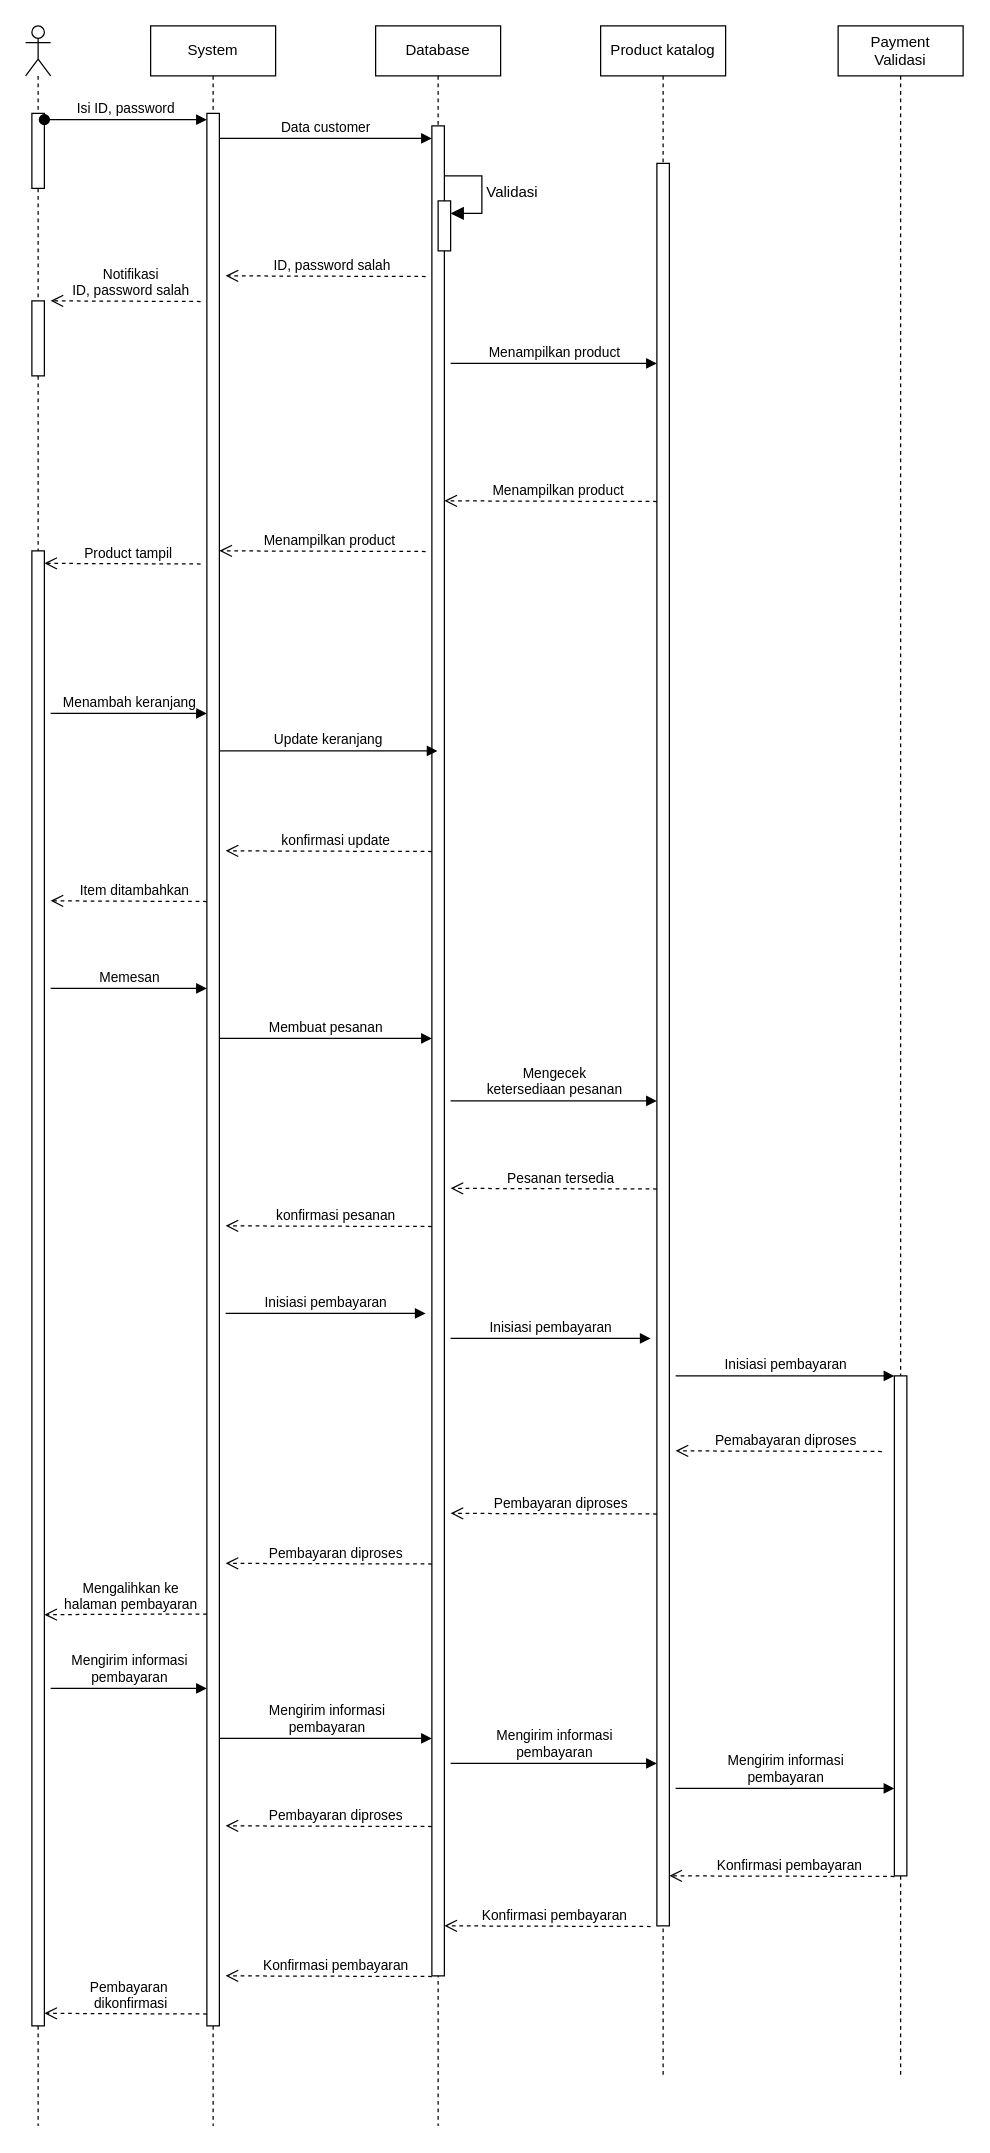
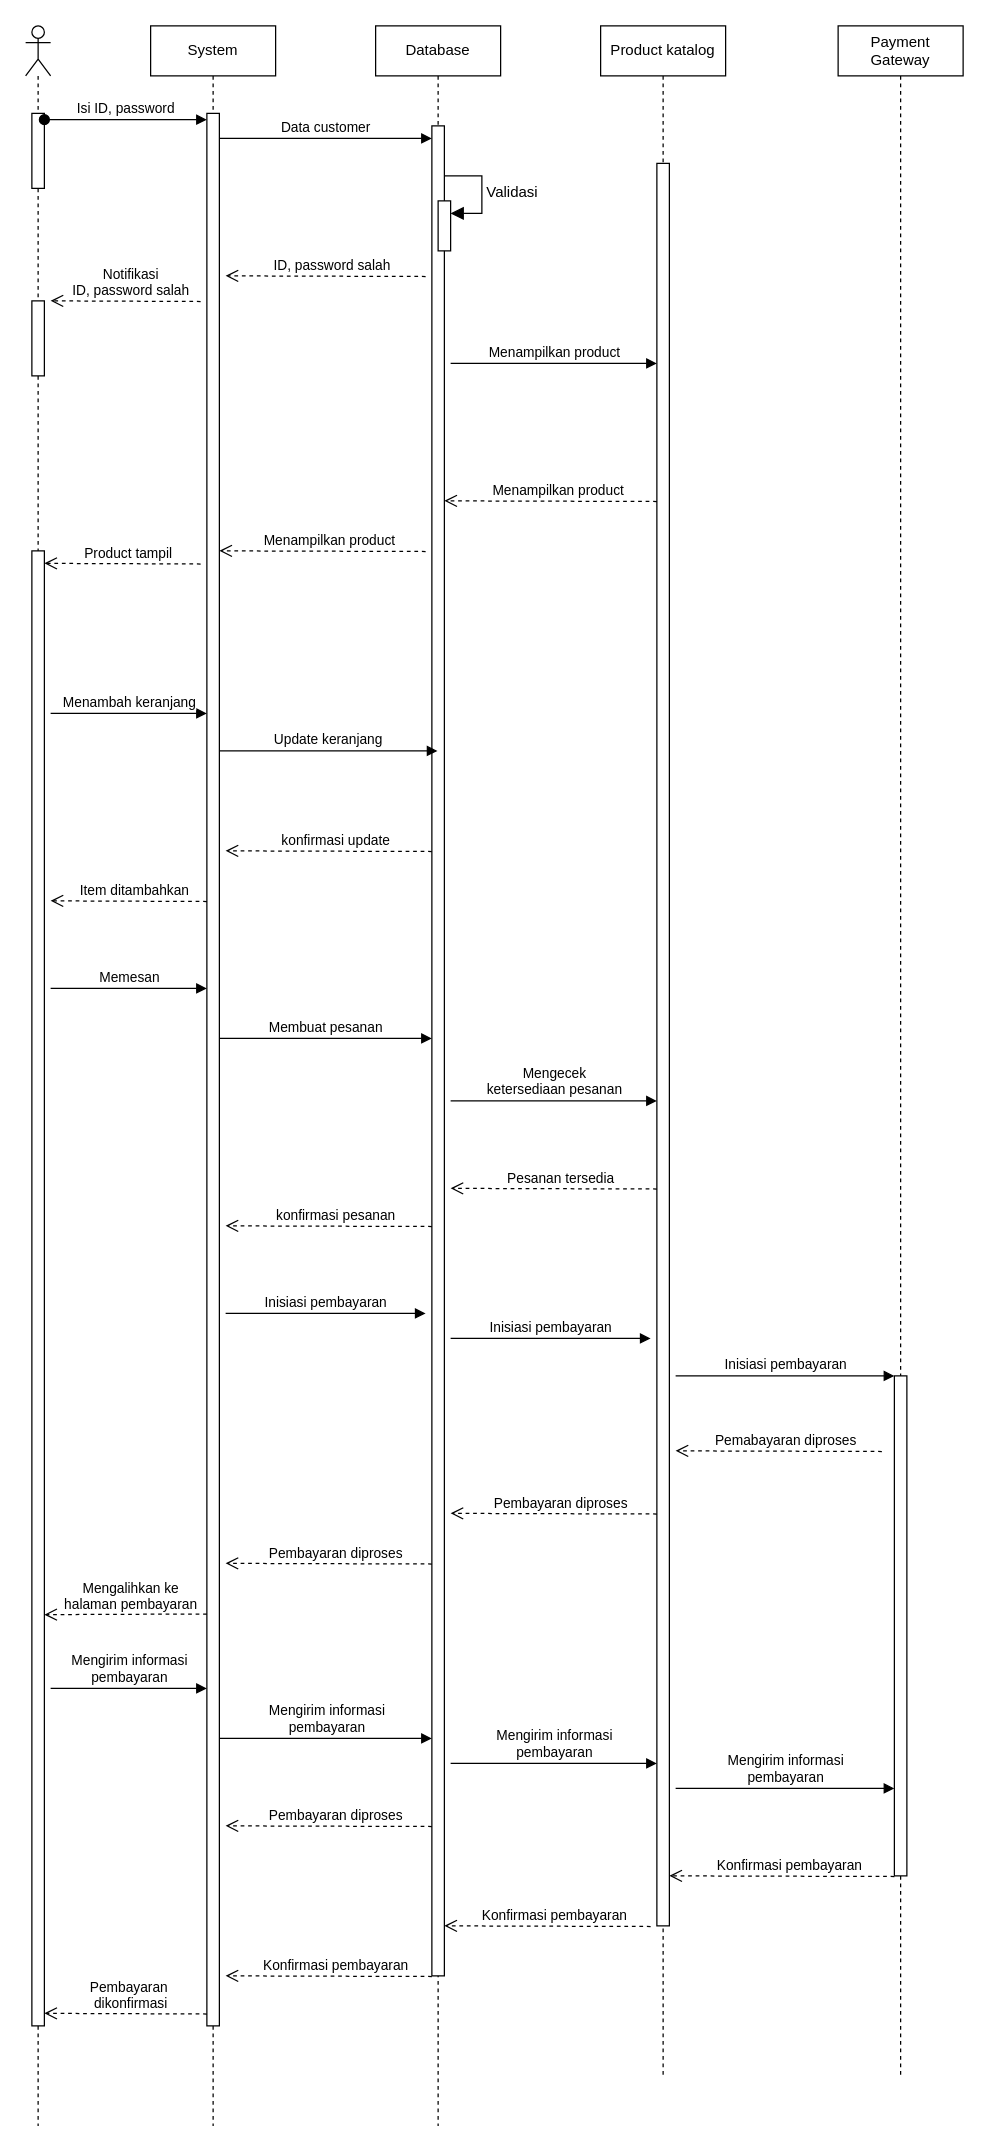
- <mxCell id="17" value="Payment&lt;div&gt;Validasi&lt;/div&gt;" style="shape=umlLifeline;perimeter=lifelinePerimeter;whiteSpace=wrap;html=1;container=1;dropTarget=0;collapsible=0;recursiveResize=0;outlineConnect=0;portConstraint=eastwest;newEdgeStyle={&quot;curved&quot;:0,&quot;rounded&quot;:0};" vertex="1" parent="1"><mxGeometry x="670" y="20" width="100" height="1640" as="geometry" /></mxCell>
+ <mxCell id="17" value="Payment&lt;div&gt;Gateway&lt;/div&gt;" style="shape=umlLifeline;perimeter=lifelinePerimeter;whiteSpace=wrap;html=1;container=1;dropTarget=0;collapsible=0;recursiveResize=0;outlineConnect=0;portConstraint=eastwest;newEdgeStyle={&quot;curved&quot;:0,&quot;rounded&quot;:0};" vertex="1" parent="1"><mxGeometry x="670" y="20" width="100" height="1640" as="geometry" /></mxCell>
